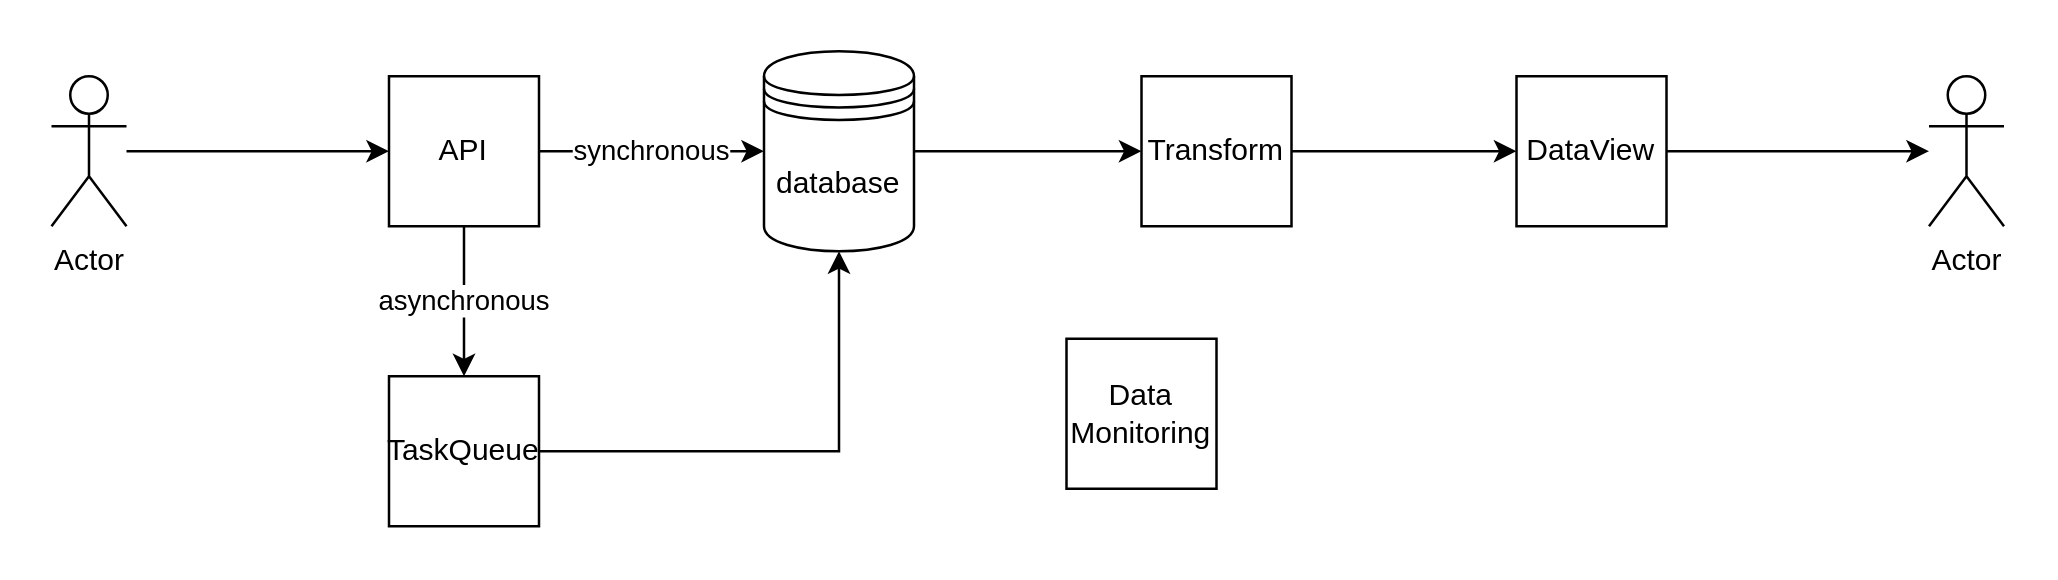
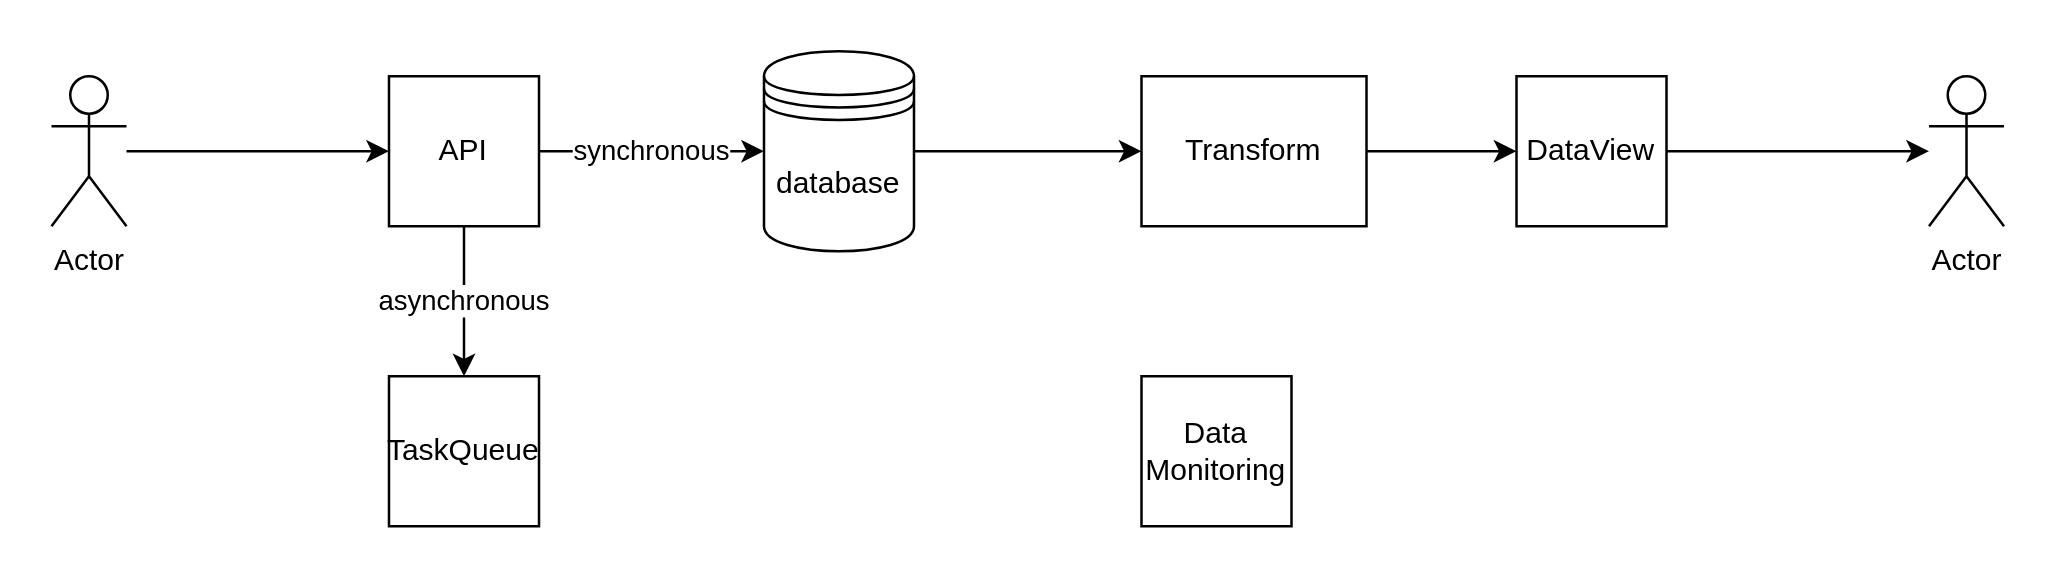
- <mxCell id="5" value="Transform" style="whiteSpace=wrap;html=1;aspect=fixed;" parent="1" vertex="1"><mxGeometry x="456" y="30" width="60" height="60" as="geometry" /></mxCell>
+ <mxCell id="5" value="Transform" style="whiteSpace=wrap;html=1;aspect=fixed;" parent="1" vertex="1"><mxGeometry x="456" y="30" width="90" height="60" as="geometry" /></mxCell>
- <mxCell id="8" value="Data Monitoring" style="whiteSpace=wrap;html=1;aspect=fixed;" parent="1" vertex="1"><mxGeometry x="426" y="135" width="60" height="60" as="geometry" /></mxCell>
+ <mxCell id="8" value="Data Monitoring" style="whiteSpace=wrap;html=1;aspect=fixed;" parent="1" vertex="1"><mxGeometry x="456" y="150" width="60" height="60" as="geometry" /></mxCell>
- <mxCell id="15" style="edgeStyle=orthogonalEdgeStyle;rounded=0;orthogonalLoop=1;jettySize=auto;html=1;entryX=0.5;entryY=1;entryDx=0;entryDy=0;" parent="1" source="16" target="3" edge="1"><mxGeometry relative="1" as="geometry" /></mxCell>
